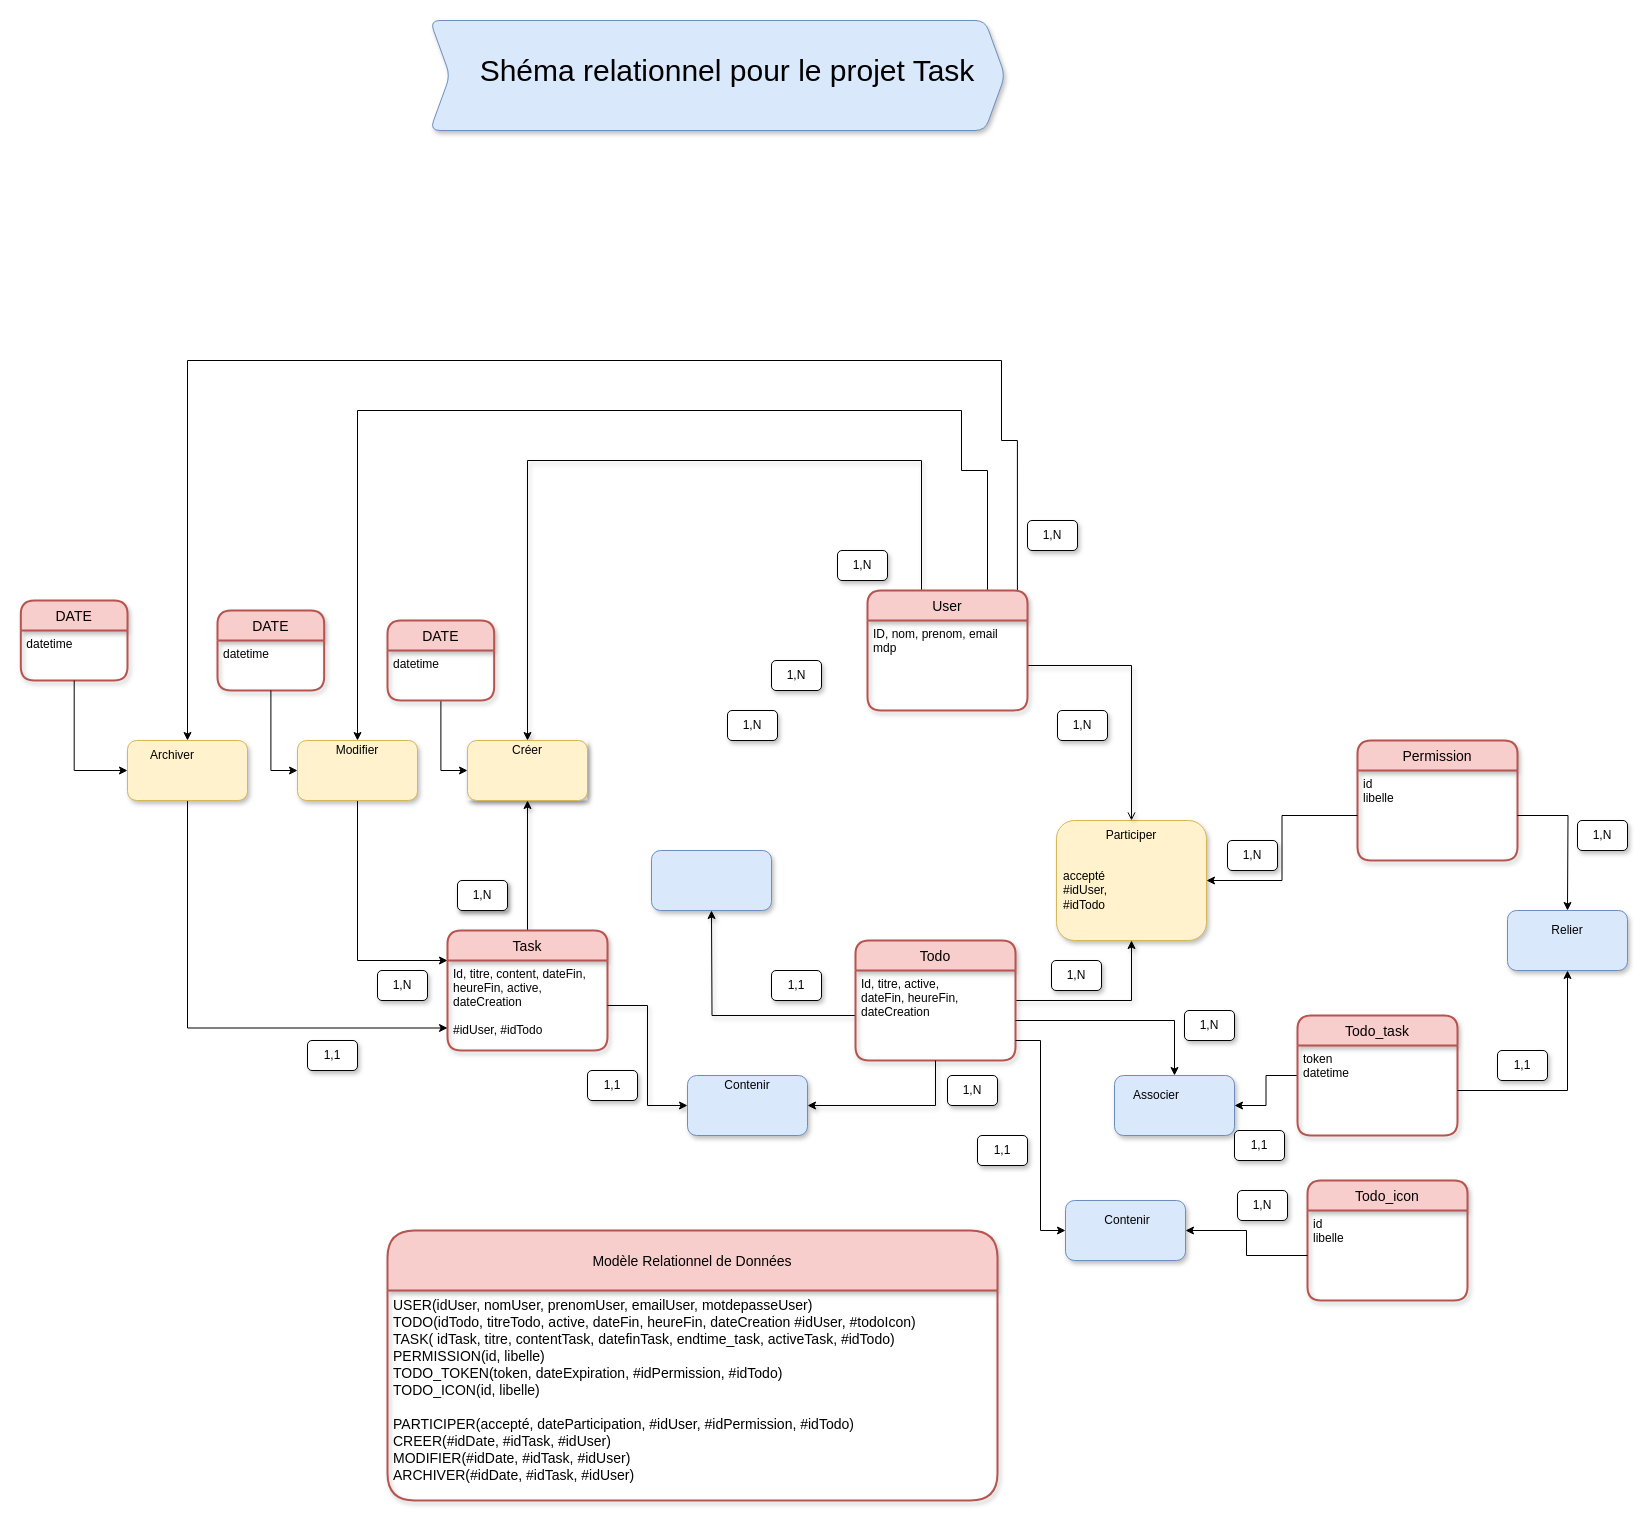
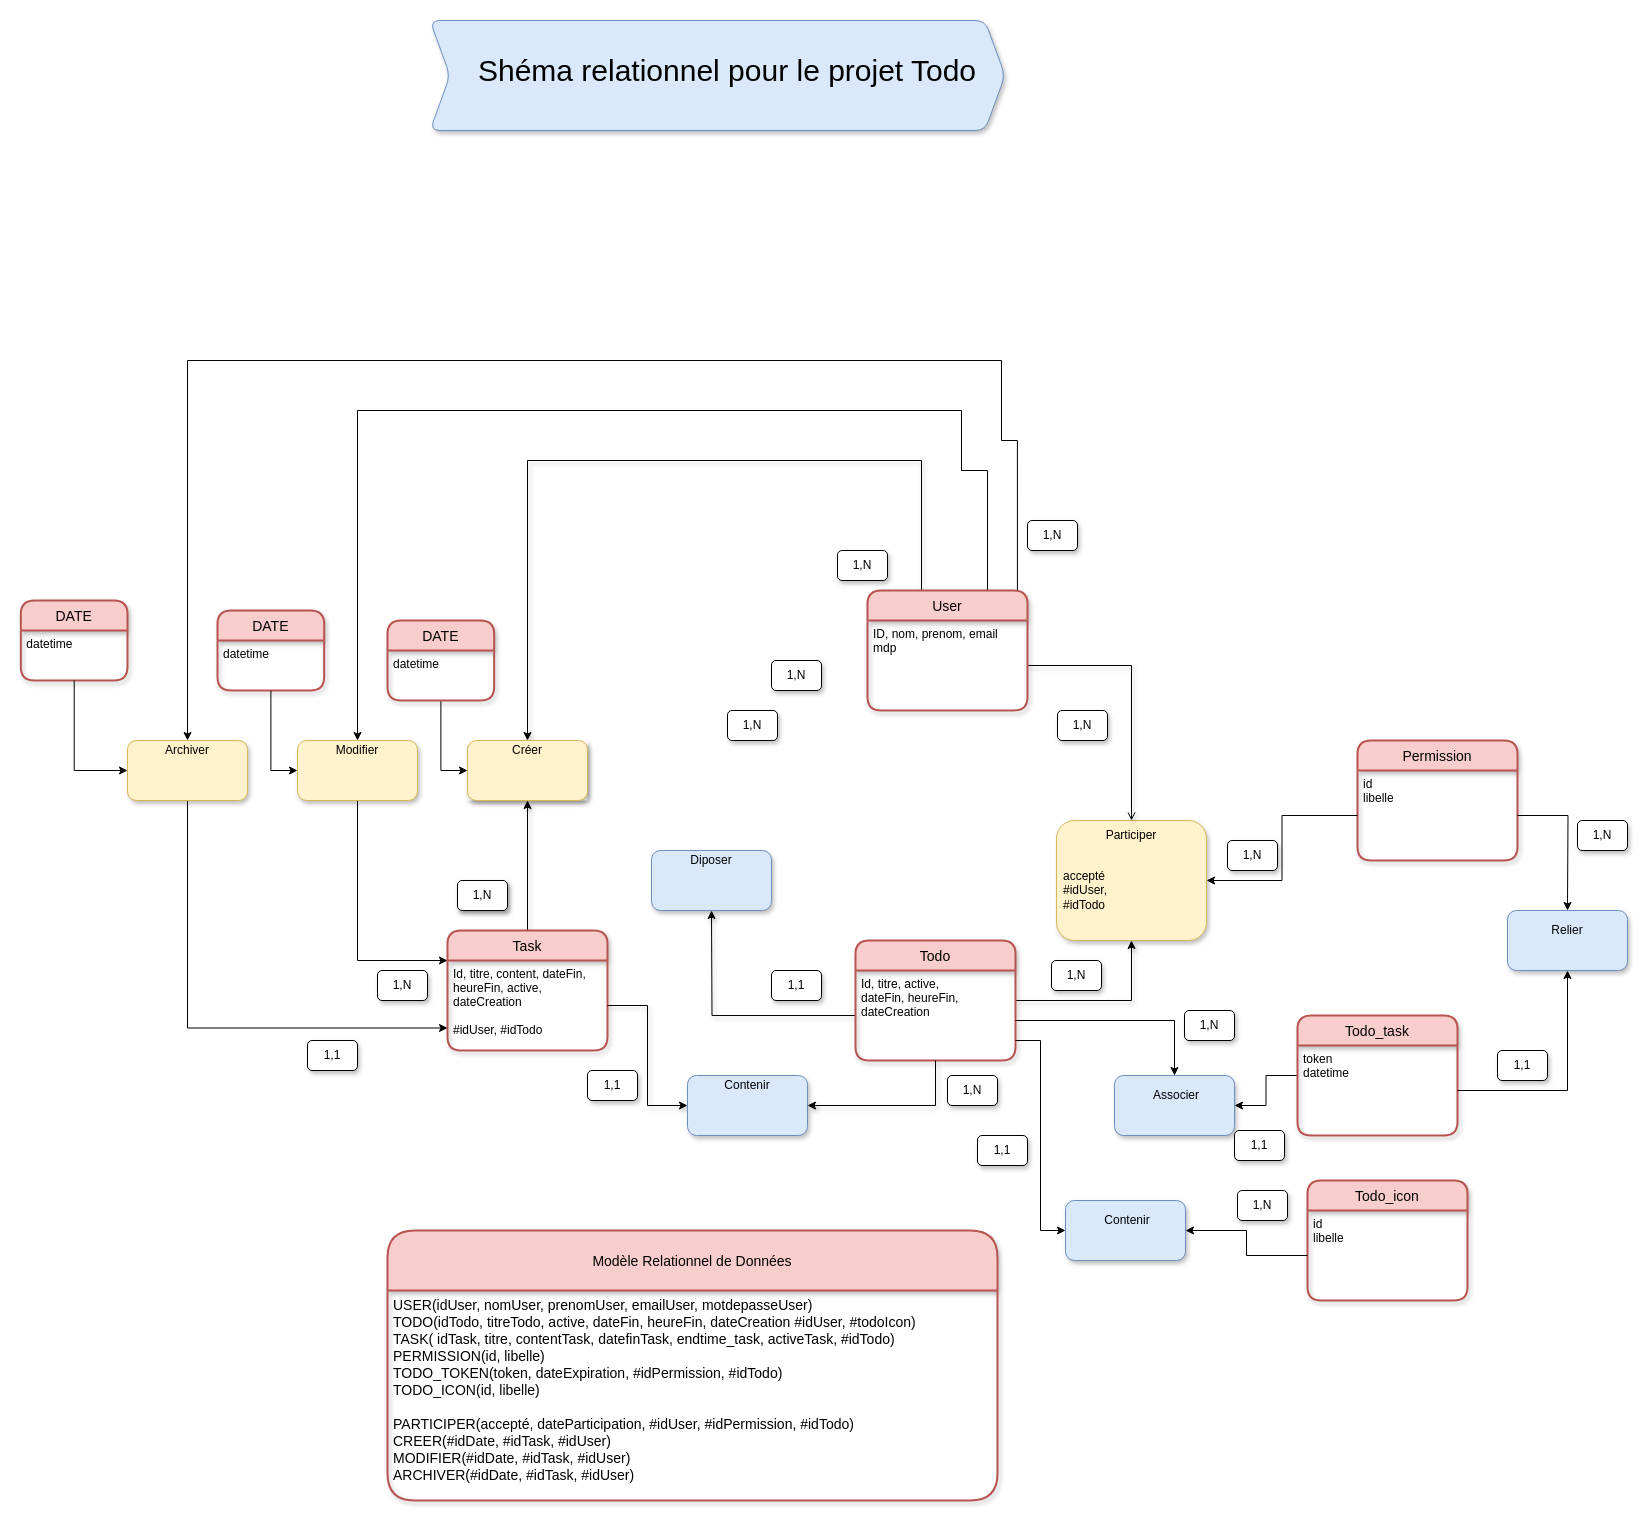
- <mxCell id="58" value="&lt;div style=&quot;text-align: justify; font-size: 30px;&quot;&gt;&lt;span style=&quot;font-size: 30px;&quot;&gt;Shéma relationnel pour le projet Task&lt;/span&gt;&lt;/div&gt;" style="text;html=1;strokeColor=none;fillColor=none;align=center;verticalAlign=middle;whiteSpace=wrap;rounded=0;shadow=1;glass=0;sketch=0;fontFamily=Helvetica;fontSize=30;" parent="1" vertex="1"><mxGeometry x="467" y="60" width="520" height="20" as="geometry" /></mxCell>
+ <mxCell id="58" value="&lt;div style=&quot;text-align: justify; font-size: 30px;&quot;&gt;&lt;span style=&quot;font-size: 30px;&quot;&gt;Shéma relationnel pour le projet Todo&lt;/span&gt;&lt;/div&gt;" style="text;html=1;strokeColor=none;fillColor=none;align=center;verticalAlign=middle;whiteSpace=wrap;rounded=0;shadow=1;glass=0;sketch=0;fontFamily=Helvetica;fontSize=30;" parent="1" vertex="1"><mxGeometry x="467" y="60" width="520" height="20" as="geometry" /></mxCell>
- <mxCell id="77" value="Archiver" style="text;html=1;strokeColor=none;fillColor=none;align=center;verticalAlign=middle;whiteSpace=wrap;rounded=0;shadow=1;" parent="1" vertex="1"><mxGeometry x="152" y="745" width="40" height="20" as="geometry" /></mxCell>
+ <mxCell id="77" value="Archiver" style="text;html=1;strokeColor=none;fillColor=none;align=center;verticalAlign=middle;whiteSpace=wrap;rounded=0;shadow=1;" parent="1" vertex="1"><mxGeometry x="167" y="740" width="40" height="20" as="geometry" /></mxCell>
+ <mxCell id="51" value="Diposer" style="text;html=1;strokeColor=none;fillColor=none;align=center;verticalAlign=middle;whiteSpace=wrap;rounded=0;shadow=1;" parent="49" vertex="1"><mxGeometry x="40" width="40" height="20" as="geometry" /></mxCell>
- <mxCell id="108" value="Associer" style="text;html=1;strokeColor=none;fillColor=none;align=center;verticalAlign=middle;whiteSpace=wrap;rounded=0;shadow=1;" parent="1" vertex="1"><mxGeometry x="1136" y="1085" width="40" height="20" as="geometry" /></mxCell>
+ <mxCell id="108" value="Associer" style="text;html=1;strokeColor=none;fillColor=none;align=center;verticalAlign=middle;whiteSpace=wrap;rounded=0;shadow=1;" parent="1" vertex="1"><mxGeometry x="1156" y="1085" width="40" height="20" as="geometry" /></mxCell>
